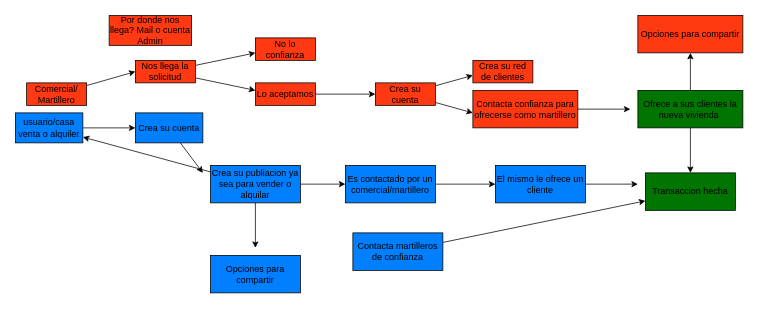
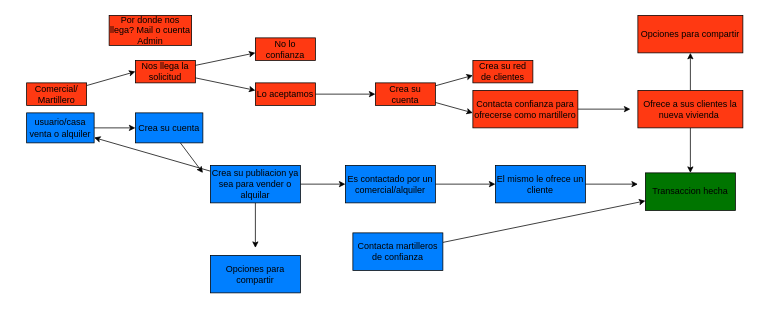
- <mxCell id="21" value="Ofrece a sus clientes la nueva vivienda&amp;nbsp;" style="whiteSpace=wrap;html=1;fillColor=#007500;" vertex="1" parent="1"><mxGeometry x="850" y="120" width="140" height="50" as="geometry" /></mxCell>
+ <mxCell id="21" value="Ofrece a sus clientes la nueva vivienda&amp;nbsp;" style="whiteSpace=wrap;html=1;fillColor=#FF3912;" vertex="1" parent="1"><mxGeometry x="850" y="120" width="140" height="50" as="geometry" /></mxCell>
- <mxCell id="5" value="usuario/casa venta o alquiler" style="whiteSpace=wrap;html=1;fillColor=#007FFF;" vertex="1" parent="1"><mxGeometry x="20" y="150" width="90" height="40" as="geometry" /></mxCell>
+ <mxCell id="5" value="usuario/casa venta o alquiler" style="whiteSpace=wrap;html=1;fillColor=#007FFF;" vertex="1" parent="1"><mxGeometry x="35" y="150" width="90" height="40" as="geometry" /></mxCell>
- <mxCell id="29" value="Es contactado por un comercial/martillero" style="whiteSpace=wrap;html=1;fillColor=#007FFF;" vertex="1" parent="1"><mxGeometry x="460" y="220" width="120" height="50" as="geometry" /></mxCell>
+ <mxCell id="29" value="Es contactado por un comercial/alquiler" style="whiteSpace=wrap;html=1;fillColor=#007FFF;" vertex="1" parent="1"><mxGeometry x="460" y="220" width="120" height="50" as="geometry" /></mxCell>
